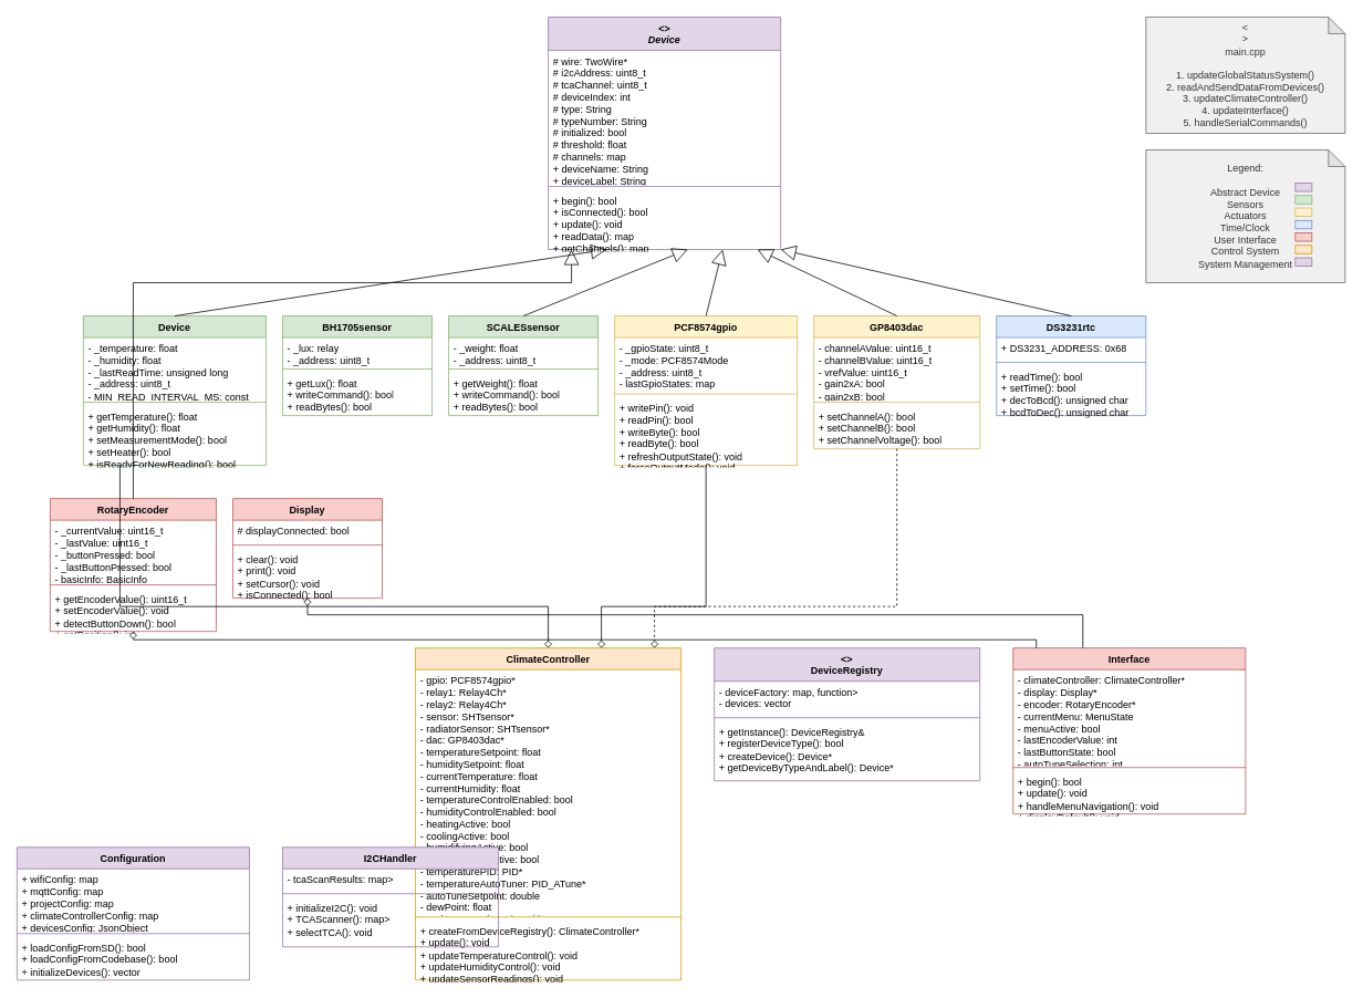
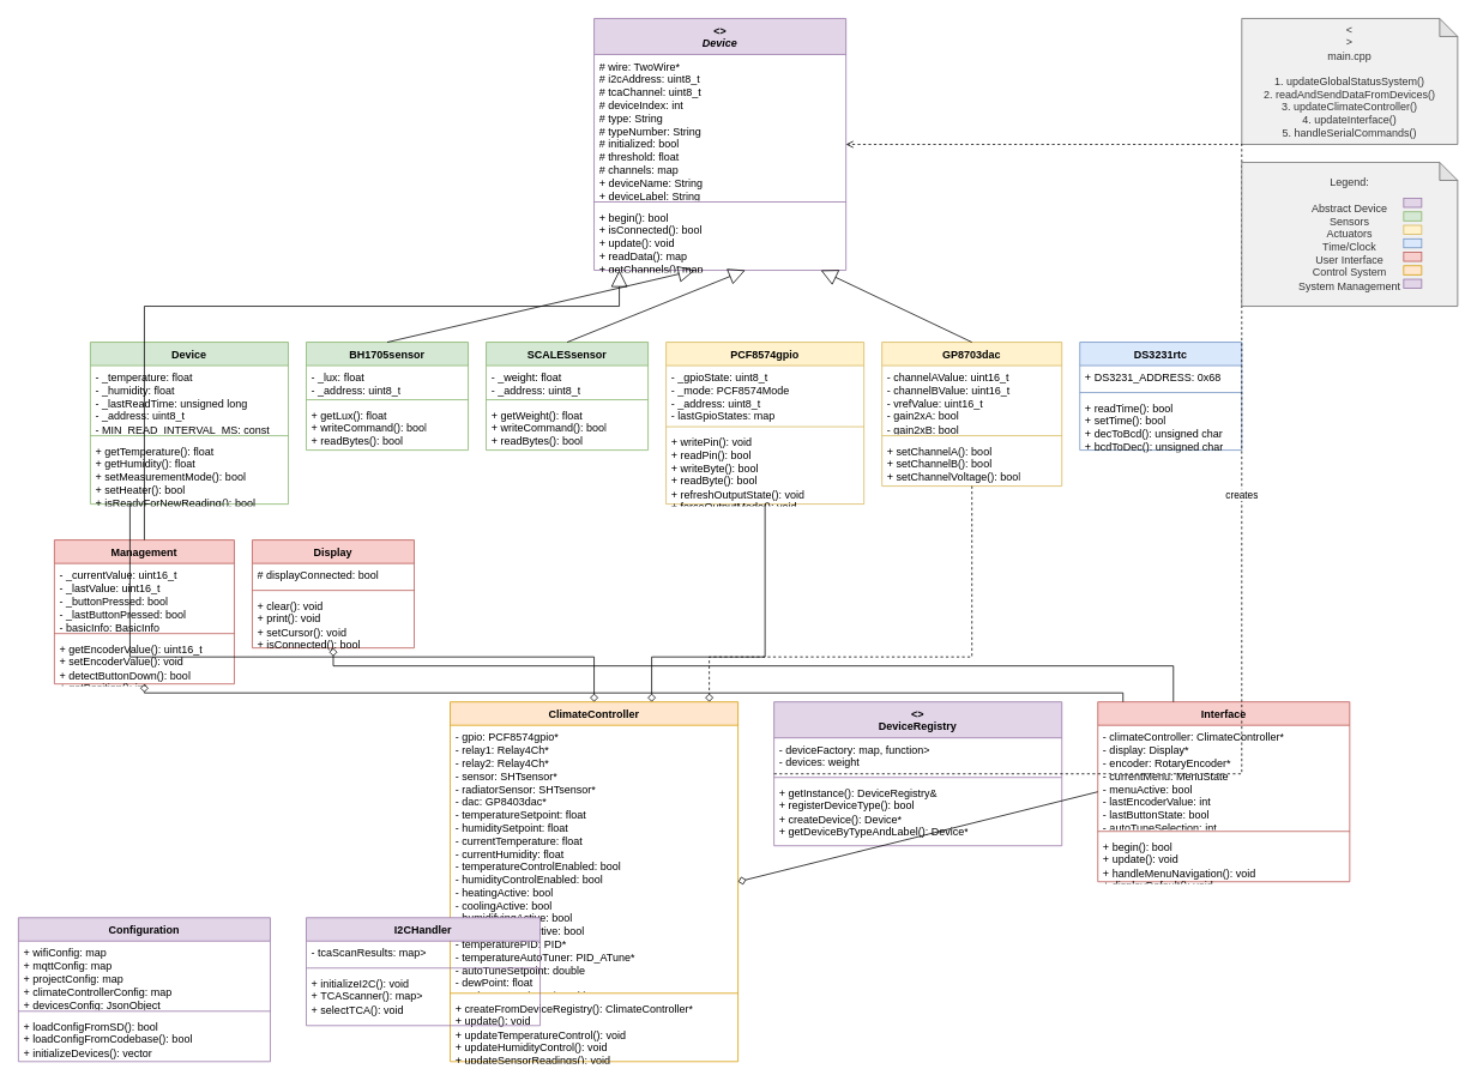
- <mxCell id="64" value="" style="endArrow=block;endSize=16;endFill=0;html=1;rounded=0;exitX=0.5;exitY=0;exitDx=0;exitDy=0;entryX=1;entryY=1;entryDx=0;entryDy=0;" edge="1" parent="1" source="26" target="2"><mxGeometry width="50" height="50" relative="1" as="geometry"><mxPoint x="1290" y="380" as="sourcePoint" /><mxPoint x="940" y="310" as="targetPoint" /></mxGeometry></mxCell>
- <mxCell id="62" value="" style="endArrow=block;endSize=16;endFill=0;html=1;rounded=0;exitX=0.5;exitY=0;exitDx=0;exitDy=0;entryX=0.75;entryY=1;entryDx=0;entryDy=0;" edge="1" parent="1" source="18" target="2"><mxGeometry width="50" height="50" relative="1" as="geometry"><mxPoint x="850" y="380" as="sourcePoint" /><mxPoint x="870" y="310" as="targetPoint" /></mxGeometry></mxCell>
- <mxCell id="59" value="" style="endArrow=block;endSize=16;endFill=0;html=1;rounded=0;exitX=0.5;exitY=0;exitDx=0;exitDy=0;entryX=0.25;entryY=1;entryDx=0;entryDy=0;" edge="1" parent="1" source="6" target="2"><mxGeometry width="50" height="50" relative="1" as="geometry"><mxPoint x="720" y="380" as="sourcePoint" /><mxPoint x="770" y="330" as="targetPoint" /></mxGeometry></mxCell>
+ <mxCell id="60" value="" style="endArrow=block;endSize=16;endFill=0;html=1;rounded=0;exitX=0.5;exitY=0;exitDx=0;exitDy=0;entryX=0.4;entryY=1;entryDx=0;entryDy=0;" edge="1" parent="1" source="10" target="2"><mxGeometry width="50" height="50" relative="1" as="geometry"><mxPoint x="430" y="380" as="sourcePoint" /><mxPoint x="730" y="310" as="targetPoint" /></mxGeometry></mxCell>
- <mxCell id="22" value="GP8403dac" style="swimlane;fontStyle=1;align=center;verticalAlign=top;childLayout=stackLayout;horizontal=1;startSize=26;horizontalStack=0;resizeParent=1;resizeParentMax=0;resizeLast=0;collapsible=1;marginBottom=0;whiteSpace=wrap;html=1;fillColor=#fff2cc;strokeColor=#d6b656;" vertex="1" parent="1"><mxGeometry x="980" y="380" width="200" height="160" as="geometry" /></mxCell>
+ <mxCell id="22" value="GP8703dac" style="swimlane;fontStyle=1;align=center;verticalAlign=top;childLayout=stackLayout;horizontal=1;startSize=26;horizontalStack=0;resizeParent=1;resizeParentMax=0;resizeLast=0;collapsible=1;marginBottom=0;whiteSpace=wrap;html=1;fillColor=#fff2cc;strokeColor=#d6b656;" vertex="1" parent="1"><mxGeometry x="980" y="380" width="200" height="160" as="geometry" /></mxCell>
- <mxCell id="11" value="- _lux: relay&#10;- _address: uint8_t" style="text;strokeColor=none;fillColor=none;align=left;verticalAlign=top;spacingLeft=4;spacingRight=4;overflow=hidden;rotatable=0;points=[[0,0.5],[1,0.5]];portConstraint=eastwest;whiteSpace=wrap;html=1;" vertex="1" parent="10"><mxGeometry y="26" width="180" height="34" as="geometry" /></mxCell>
+ <mxCell id="11" value="- _lux: float&#10;- _address: uint8_t" style="text;strokeColor=none;fillColor=none;align=left;verticalAlign=top;spacingLeft=4;spacingRight=4;overflow=hidden;rotatable=0;points=[[0,0.5],[1,0.5]];portConstraint=eastwest;whiteSpace=wrap;html=1;" vertex="1" parent="10"><mxGeometry y="26" width="180" height="34" as="geometry" /></mxCell>
- <mxCell id="30" value="RotaryEncoder" style="swimlane;fontStyle=1;align=center;verticalAlign=top;childLayout=stackLayout;horizontal=1;startSize=26;horizontalStack=0;resizeParent=1;resizeParentMax=0;resizeLast=0;collapsible=1;marginBottom=0;whiteSpace=wrap;html=1;fillColor=#f8cecc;strokeColor=#b85450;" vertex="1" parent="1"><mxGeometry x="60" y="600" width="200" height="160" as="geometry" /></mxCell>
+ <mxCell id="30" value="Management" style="swimlane;fontStyle=1;align=center;verticalAlign=top;childLayout=stackLayout;horizontal=1;startSize=26;horizontalStack=0;resizeParent=1;resizeParentMax=0;resizeLast=0;collapsible=1;marginBottom=0;whiteSpace=wrap;html=1;fillColor=#f8cecc;strokeColor=#b85450;" vertex="1" parent="1"><mxGeometry x="60" y="600" width="200" height="160" as="geometry" /></mxCell>
- <mxCell id="43" value="- deviceFactory: map&lt;pair&lt;String,String&gt;, function&gt;&#10;- devices: vector&lt;Device*&gt;" style="text;strokeColor=none;fillColor=none;align=left;verticalAlign=top;spacingLeft=4;spacingRight=4;overflow=hidden;rotatable=0;points=[[0,0.5],[1,0.5]];portConstraint=eastwest;whiteSpace=wrap;html=1;" vertex="1" parent="42"><mxGeometry y="40" width="320" height="40" as="geometry" /></mxCell>
+ <mxCell id="43" value="- deviceFactory: map&lt;pair&lt;String,String&gt;, function&gt;&#10;- devices: weight&lt;Device*&gt;" style="text;strokeColor=none;fillColor=none;align=left;verticalAlign=top;spacingLeft=4;spacingRight=4;overflow=hidden;rotatable=0;points=[[0,0.5],[1,0.5]];portConstraint=eastwest;whiteSpace=wrap;html=1;" vertex="1" parent="42"><mxGeometry y="40" width="320" height="40" as="geometry" /></mxCell>
+ <mxCell id="72" value="creates" style="endArrow=open;endFill=0;html=1;rounded=0;exitX=0;exitY=0.5;exitDx=0;exitDy=0;entryX=1;entryY=0.5;entryDx=0;entryDy=0;dashed=1;" edge="1" parent="1" source="42" target="2"><mxGeometry width="50" height="50" relative="1" as="geometry"><mxPoint x="860" y="860" as="sourcePoint" /><mxPoint x="940" y="160" as="targetPoint" /><Array as="points"><mxPoint x="1020" y="860" /><mxPoint x="1380" y="860" /><mxPoint x="1380" y="160" /></Array></mxGeometry></mxCell>
+ <mxCell id="69" value="" style="endArrow=diamond;endFill=0;endSize=7;startArrow=none;startFill=0;html=1;rounded=0;exitX=0;exitY=0.5;exitDx=0;exitDy=0;entryX=1;entryY=0.5;entryDx=0;entryDy=0;" edge="1" parent="1" source="46" target="38"><mxGeometry width="50" height="50" relative="1" as="geometry"><mxPoint x="1220" y="880" as="sourcePoint" /><mxPoint x="820" y="880" as="targetPoint" /></mxGeometry></mxCell>
